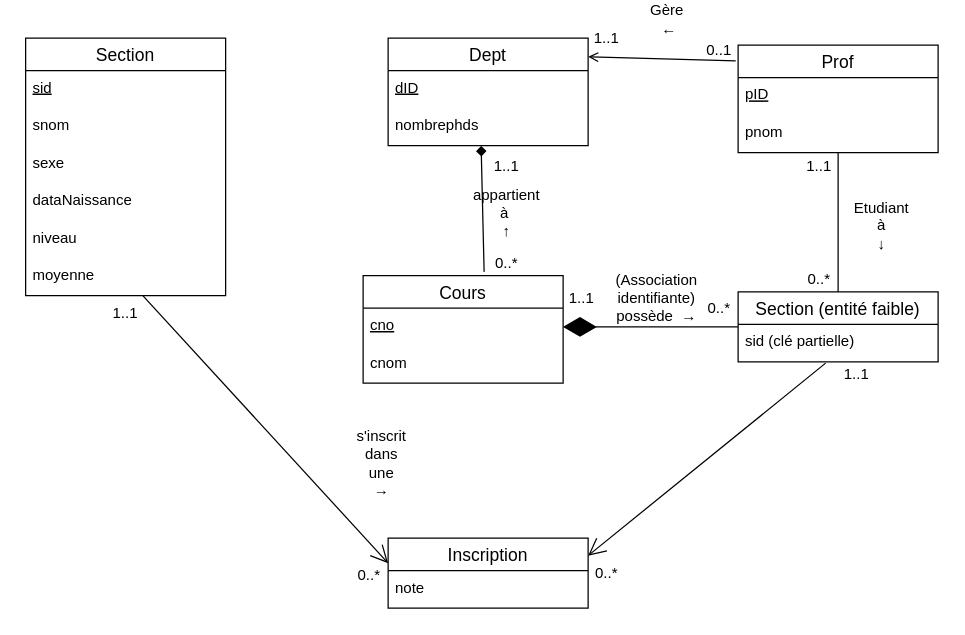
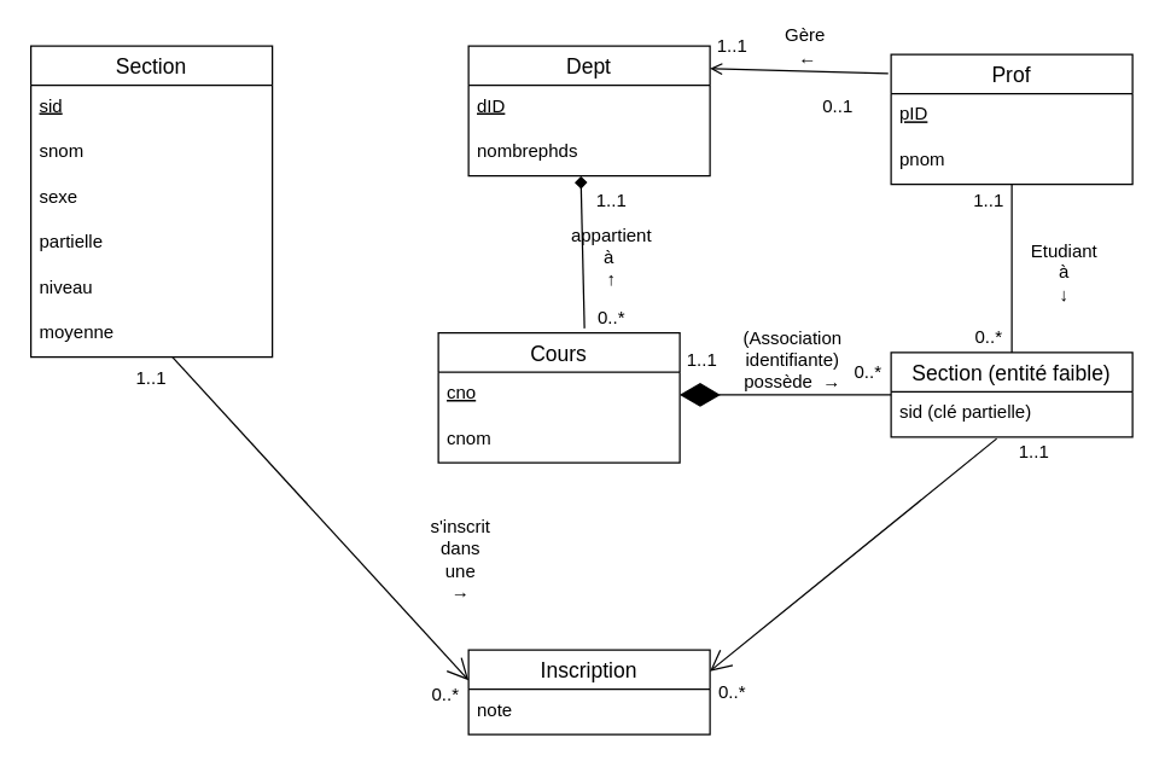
- <mxCell id="23" value="Gère&amp;nbsp; ←" style="text;strokeColor=none;align=center;fillColor=none;html=1;verticalAlign=middle;whiteSpace=wrap;rounded=0;" vertex="1" parent="1"><mxGeometry x="520" y="5" width="30" height="20" as="geometry" /></mxCell>
+ <mxCell id="23" value="Gère&amp;nbsp; ←" style="text;strokeColor=none;align=center;fillColor=none;html=1;verticalAlign=middle;whiteSpace=wrap;rounded=0;" vertex="1" parent="1"><mxGeometry x="520" y="20" width="30" height="20" as="geometry" /></mxCell>
- <mxCell id="22" value="0..1" style="text;strokeColor=none;align=center;fillColor=none;html=1;verticalAlign=middle;whiteSpace=wrap;rounded=0;" vertex="1" parent="1"><mxGeometry x="560" y="30" width="30" height="20" as="geometry" /></mxCell>
+ <mxCell id="22" value="0..1" style="text;strokeColor=none;align=center;fillColor=none;html=1;verticalAlign=middle;whiteSpace=wrap;rounded=0;" vertex="1" parent="1"><mxGeometry x="540" y="60" width="30" height="20" as="geometry" /></mxCell>
- <mxCell id="6" value="dataNaissance" style="text;strokeColor=none;fillColor=none;spacingLeft=4;spacingRight=4;overflow=hidden;rotatable=0;points=[[0,0.5],[1,0.5]];portConstraint=eastwest;fontSize=12;" vertex="1" parent="2"><mxGeometry y="116" width="160" height="30" as="geometry" /></mxCell>
+ <mxCell id="6" value="partielle" style="text;strokeColor=none;fillColor=none;spacingLeft=4;spacingRight=4;overflow=hidden;rotatable=0;points=[[0,0.5],[1,0.5]];portConstraint=eastwest;fontSize=12;" vertex="1" parent="2"><mxGeometry y="116" width="160" height="30" as="geometry" /></mxCell>
